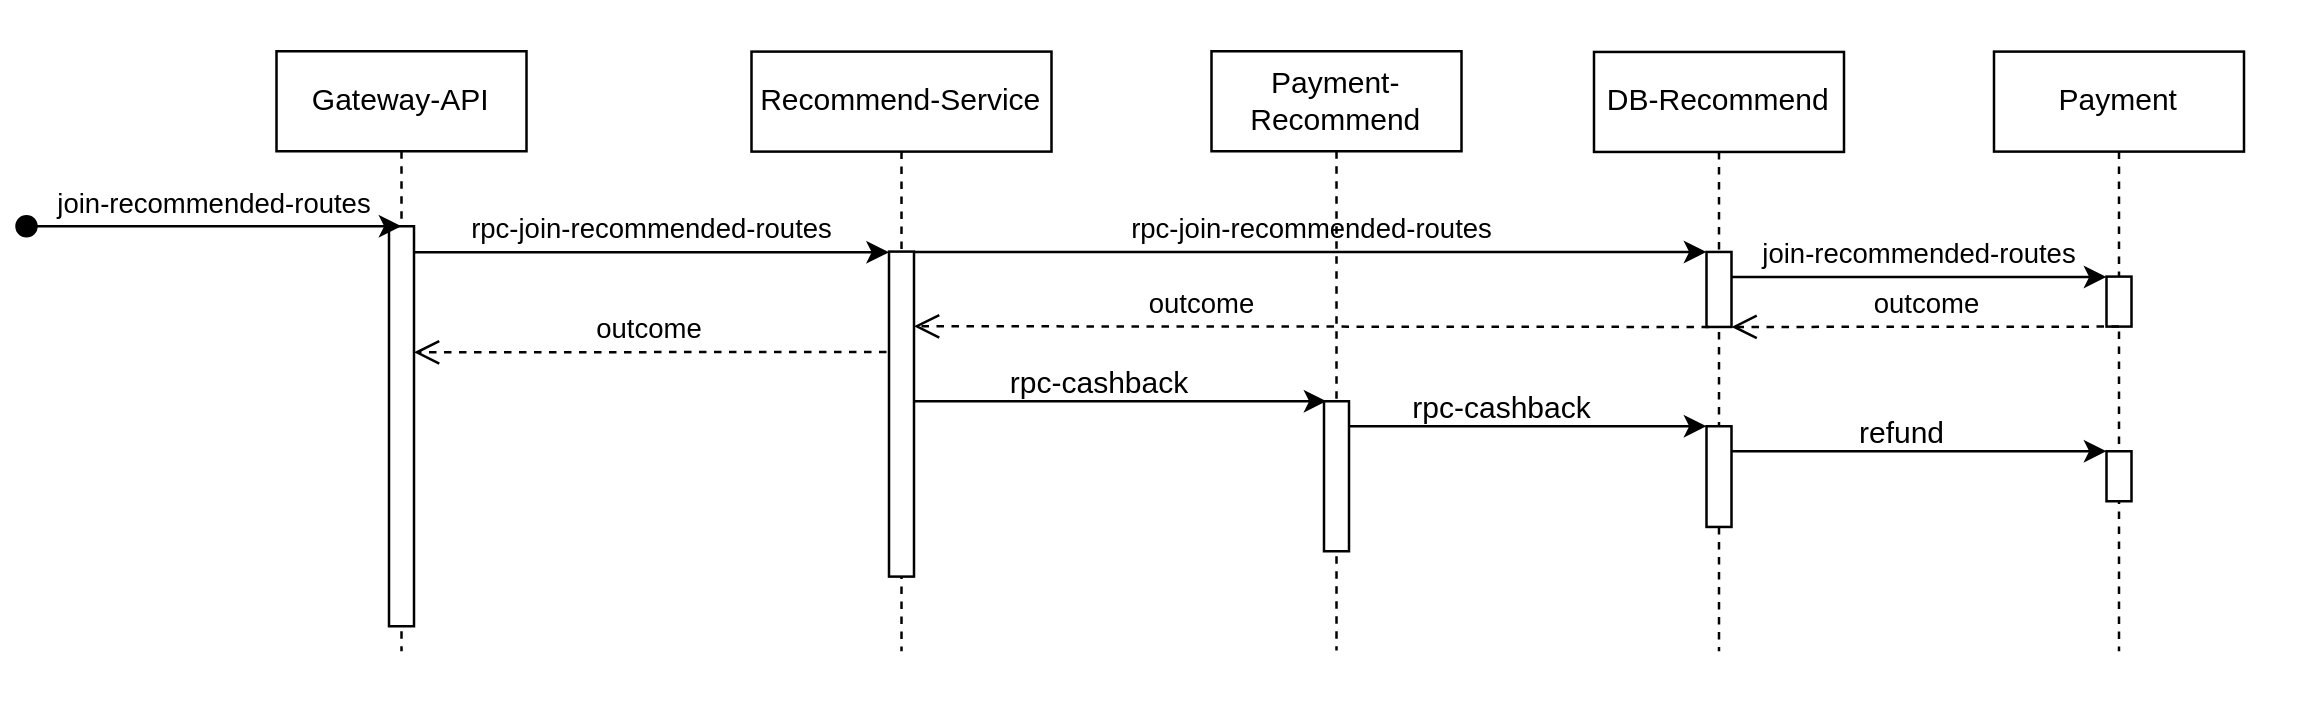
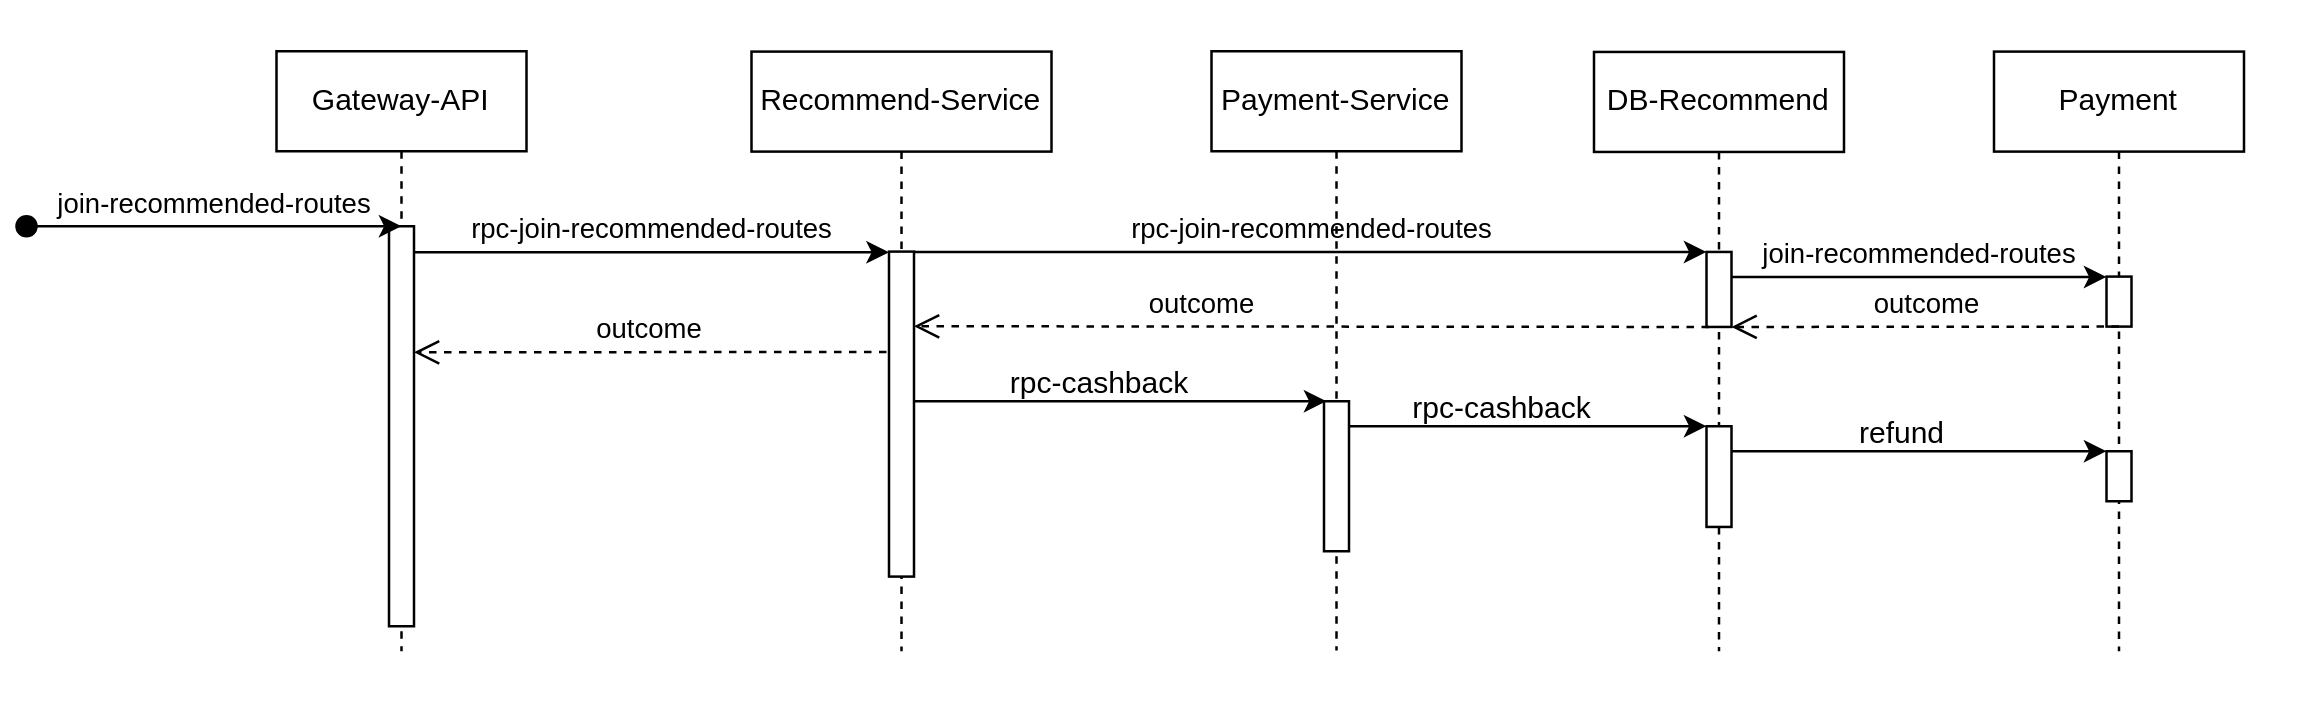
- <mxCell id="20" value="Payment-Recommend" style="shape=umlLifeline;perimeter=lifelinePerimeter;whiteSpace=wrap;html=1;container=0;dropTarget=0;collapsible=0;recursiveResize=0;outlineConnect=0;portConstraint=eastwest;newEdgeStyle={&quot;edgeStyle&quot;:&quot;elbowEdgeStyle&quot;,&quot;elbow&quot;:&quot;vertical&quot;,&quot;curved&quot;:0,&quot;rounded&quot;:0};" parent="1" vertex="1"><mxGeometry x="394" y="20" width="100" height="239.72" as="geometry" /></mxCell>
+ <mxCell id="20" value="Payment-Service" style="shape=umlLifeline;perimeter=lifelinePerimeter;whiteSpace=wrap;html=1;container=0;dropTarget=0;collapsible=0;recursiveResize=0;outlineConnect=0;portConstraint=eastwest;newEdgeStyle={&quot;edgeStyle&quot;:&quot;elbowEdgeStyle&quot;,&quot;elbow&quot;:&quot;vertical&quot;,&quot;curved&quot;:0,&quot;rounded&quot;:0};" parent="1" vertex="1"><mxGeometry x="394" y="20" width="100" height="239.72" as="geometry" /></mxCell>
